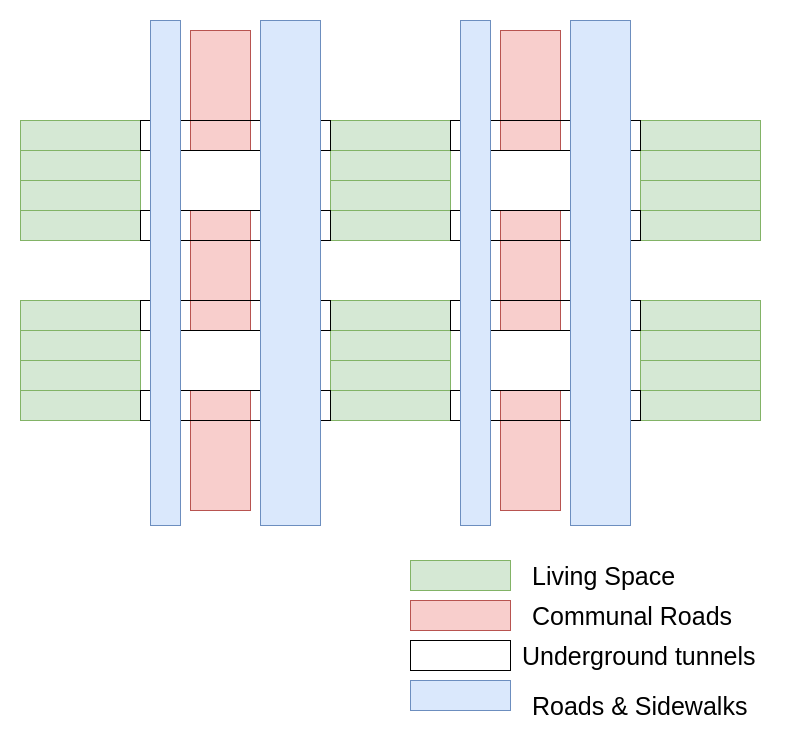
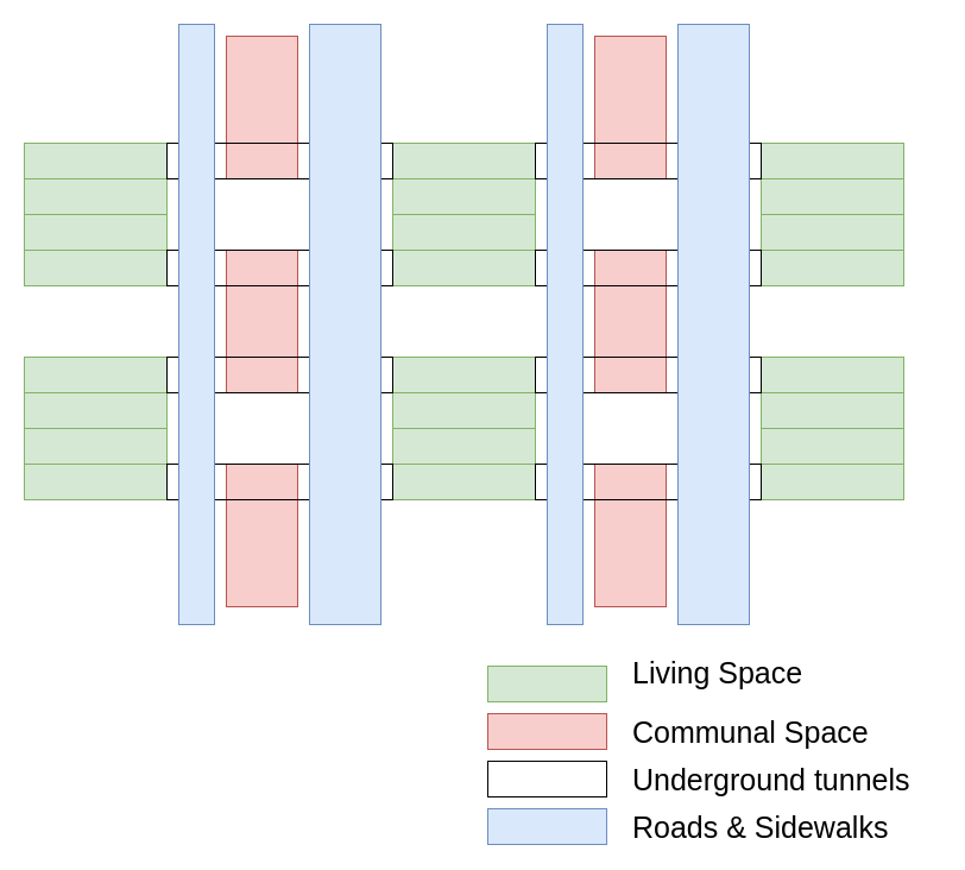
- <mxCell id="26" value="&lt;font style=&quot;font-size: 25px;&quot;&gt;Living Space&lt;/font&gt;" style="text;html=1;align=left;verticalAlign=middle;whiteSpace=wrap;rounded=0;" vertex="1" parent="1"><mxGeometry x="530" y="560" width="190" height="30" as="geometry" /></mxCell>
+ <mxCell id="26" value="&lt;font style=&quot;font-size: 25px;&quot;&gt;Living Space&lt;/font&gt;" style="text;html=1;align=left;verticalAlign=middle;whiteSpace=wrap;rounded=0;" vertex="1" parent="1"><mxGeometry x="530" y="550" width="190" height="30" as="geometry" /></mxCell>
- <mxCell id="28" value="&lt;font style=&quot;font-size: 25px;&quot;&gt;Communal Roads&lt;/font&gt;" style="text;html=1;align=left;verticalAlign=middle;whiteSpace=wrap;rounded=0;" vertex="1" parent="1"><mxGeometry x="530" y="600" width="240" height="30" as="geometry" /></mxCell>
+ <mxCell id="28" value="&lt;font style=&quot;font-size: 25px;&quot;&gt;Communal Space&lt;/font&gt;" style="text;html=1;align=left;verticalAlign=middle;whiteSpace=wrap;rounded=0;" vertex="1" parent="1"><mxGeometry x="530" y="600" width="240" height="30" as="geometry" /></mxCell>
- <mxCell id="30" value="&lt;font style=&quot;font-size: 25px;&quot;&gt;Underground tunnels&lt;/font&gt;" style="text;html=1;align=left;verticalAlign=middle;whiteSpace=wrap;rounded=0;" vertex="1" parent="1"><mxGeometry x="520" y="640" width="260" height="30" as="geometry" /></mxCell>
+ <mxCell id="30" value="&lt;font style=&quot;font-size: 25px;&quot;&gt;Underground tunnels&lt;/font&gt;" style="text;html=1;align=left;verticalAlign=middle;whiteSpace=wrap;rounded=0;" vertex="1" parent="1"><mxGeometry x="530" y="640" width="260" height="30" as="geometry" /></mxCell>
- <mxCell id="51" value="&lt;font style=&quot;font-size: 25px;&quot;&gt;Roads &amp;amp; Sidewalks&lt;/font&gt;" style="text;html=1;align=left;verticalAlign=middle;whiteSpace=wrap;rounded=0;" vertex="1" parent="1"><mxGeometry x="530" y="690" width="260" height="30" as="geometry" /></mxCell>
+ <mxCell id="51" value="&lt;font style=&quot;font-size: 25px;&quot;&gt;Roads &amp;amp; Sidewalks&lt;/font&gt;" style="text;html=1;align=left;verticalAlign=middle;whiteSpace=wrap;rounded=0;" vertex="1" parent="1"><mxGeometry x="530" y="680" width="260" height="30" as="geometry" /></mxCell>
